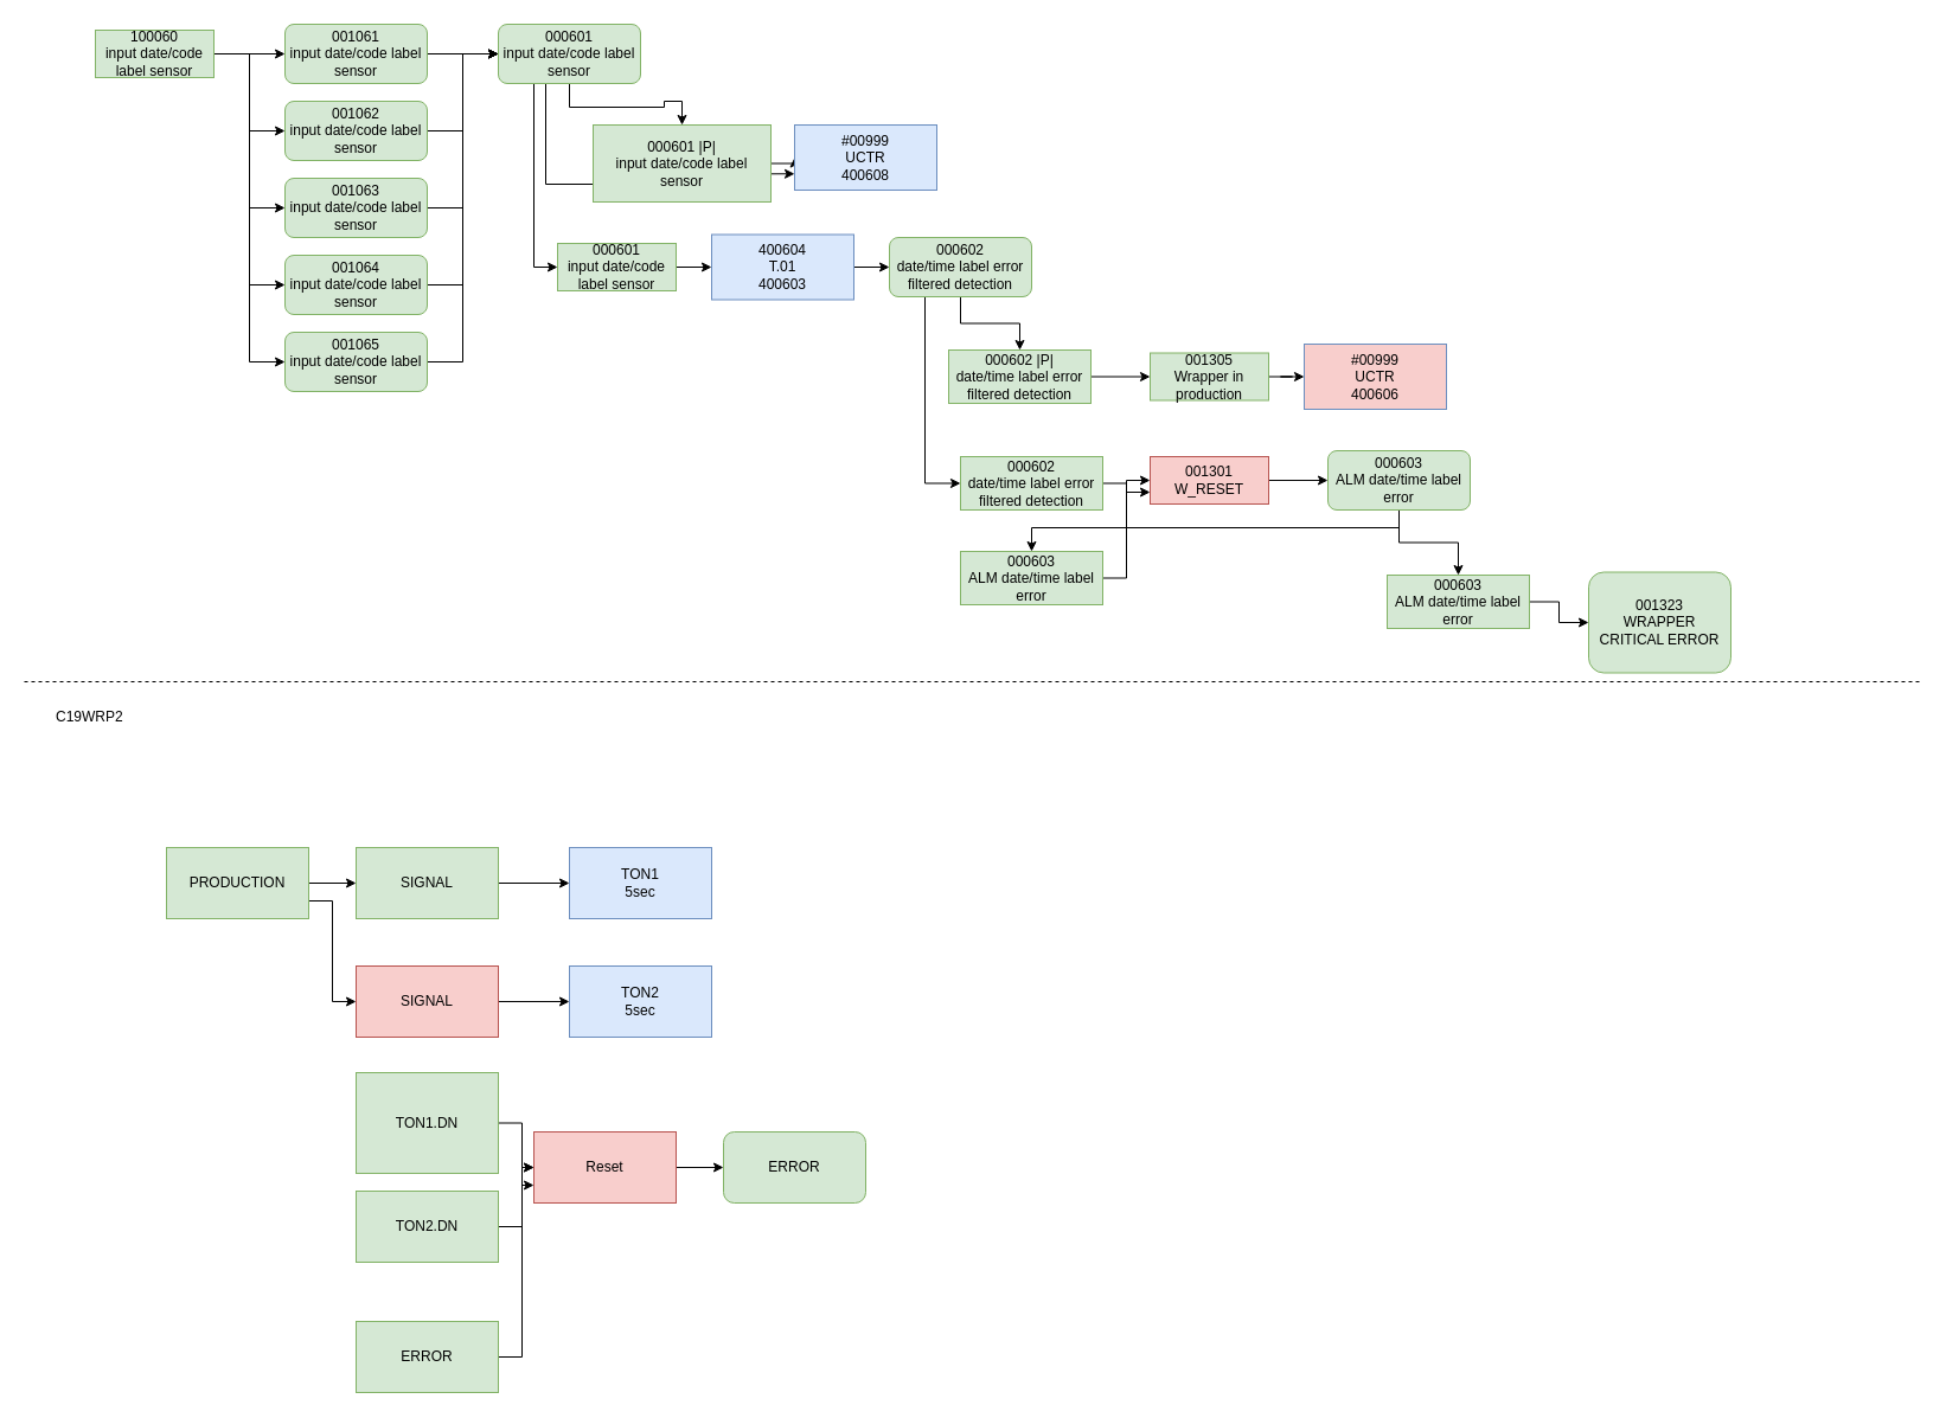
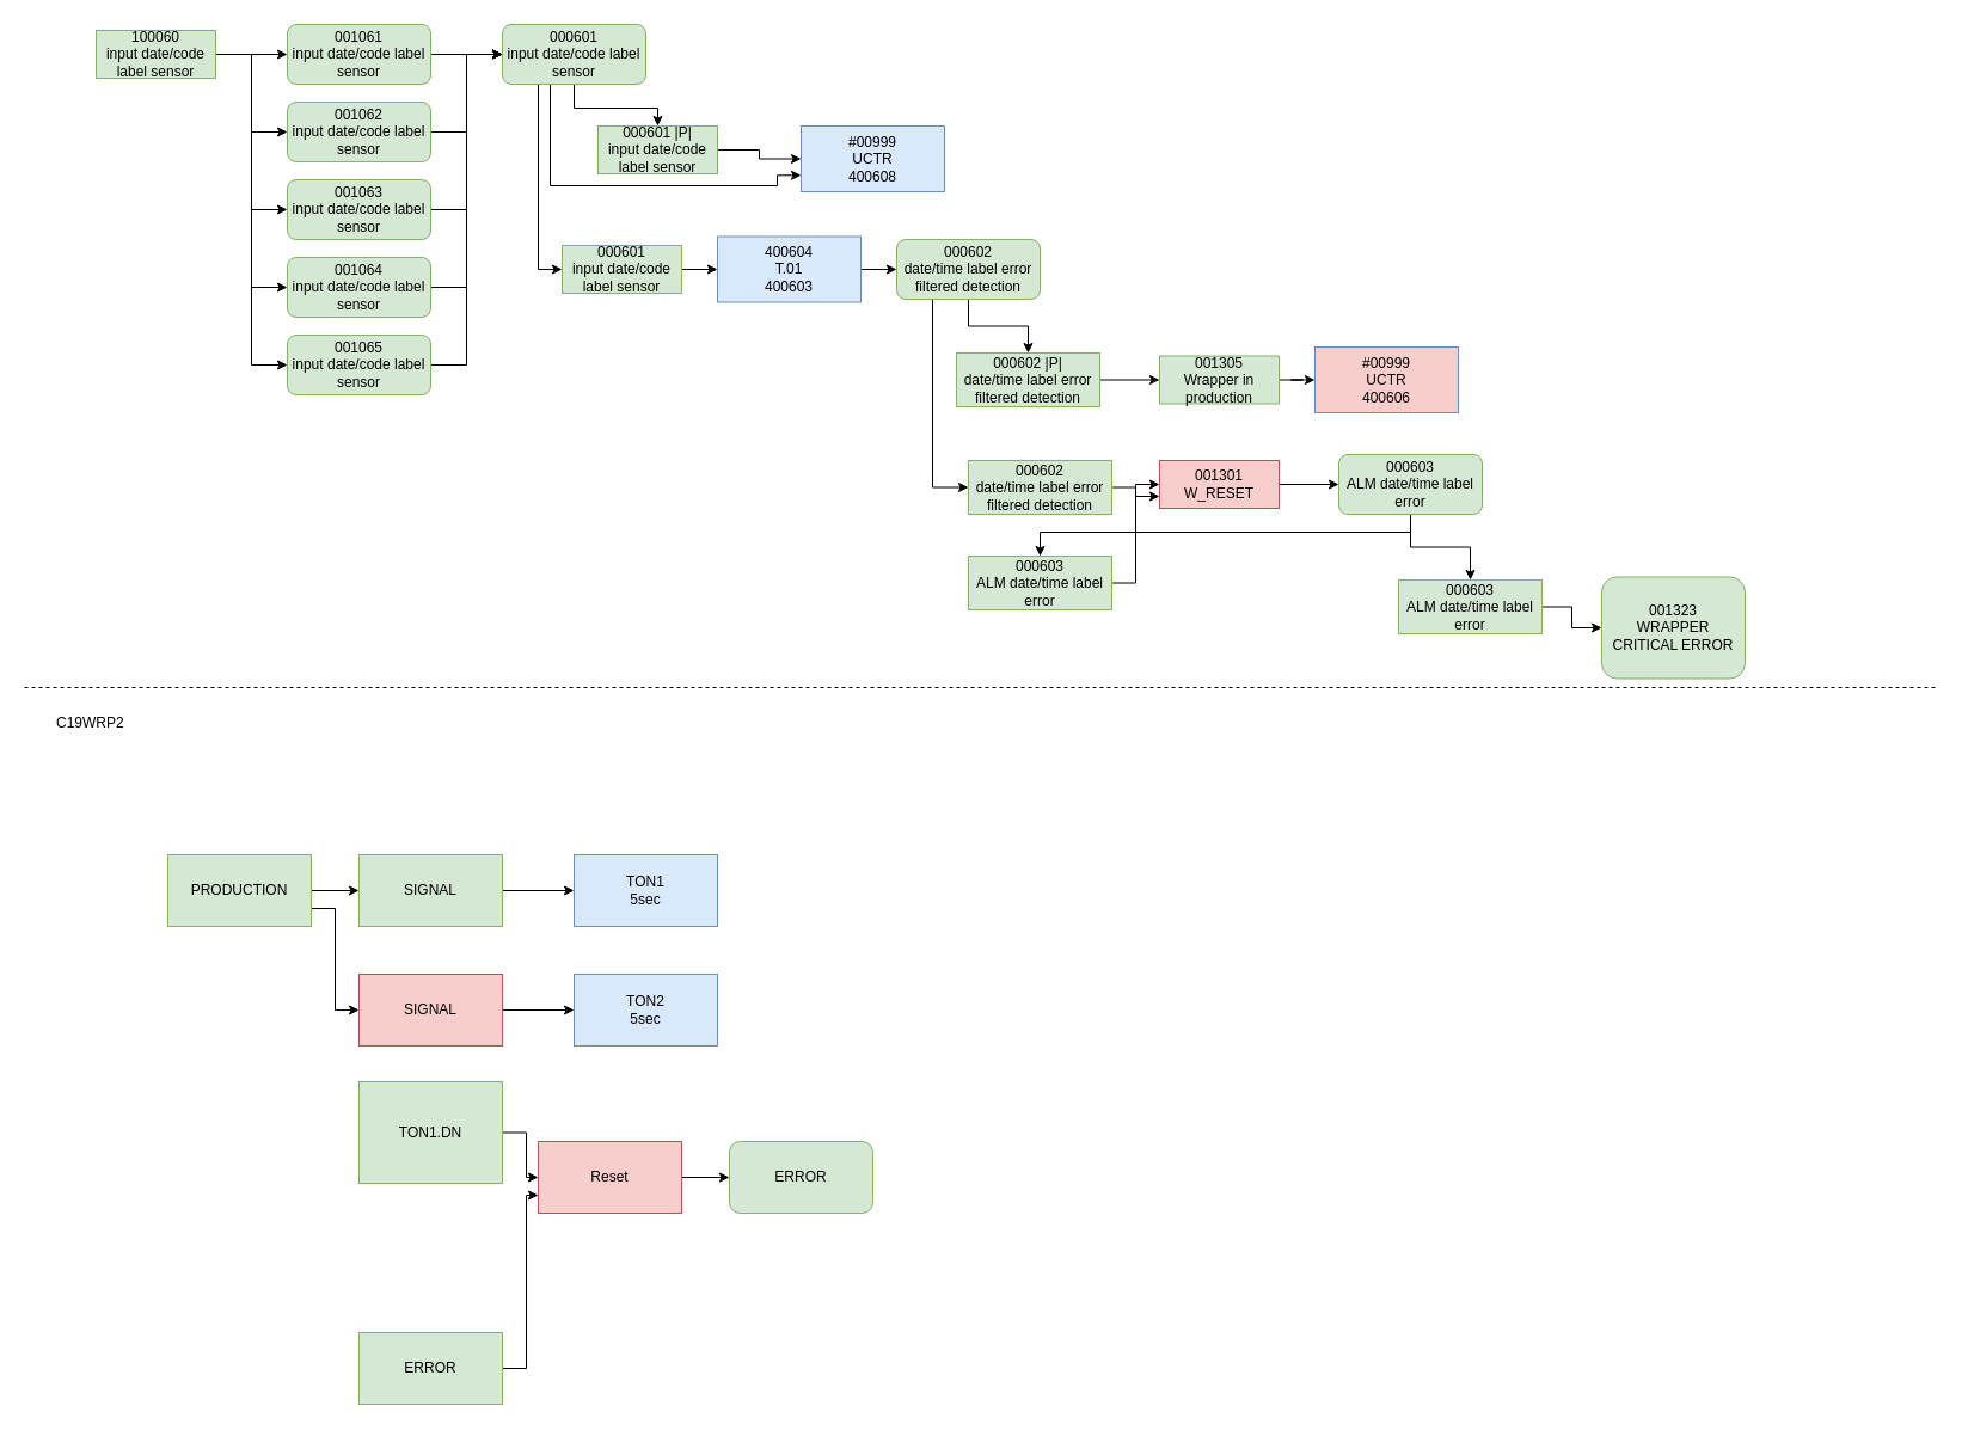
- <mxCell id="23" value="&lt;div&gt;000601 |P|&lt;br&gt;&lt;/div&gt;&lt;div&gt;input date/code label sensor&lt;br&gt;&lt;/div&gt;" style="rounded=0;whiteSpace=wrap;html=1;fillColor=#d5e8d4;strokeColor=#82b366;" vertex="1" parent="1"><mxGeometry x="500" y="105" width="150" height="65" as="geometry" /></mxCell>
+ <mxCell id="23" value="&lt;div&gt;000601 |P|&lt;br&gt;&lt;/div&gt;&lt;div&gt;input date/code label sensor&lt;br&gt;&lt;/div&gt;" style="rounded=0;whiteSpace=wrap;html=1;fillColor=#d5e8d4;strokeColor=#82b366;" vertex="1" parent="1"><mxGeometry x="500" y="105" width="100" height="40" as="geometry" /></mxCell>
- <mxCell id="64" value="&lt;div&gt;TON2.DN&lt;br&gt;&lt;/div&gt;" style="rounded=0;whiteSpace=wrap;html=1;fillColor=#d5e8d4;strokeColor=#82b366;" vertex="1" parent="1"><mxGeometry x="300" y="1005" width="120" height="60" as="geometry" /></mxCell>
- <mxCell id="63" style="edgeStyle=orthogonalEdgeStyle;rounded=0;orthogonalLoop=1;jettySize=auto;html=1;" edge="1" parent="1" source="64" target="68"><mxGeometry relative="1" as="geometry" /></mxCell>
